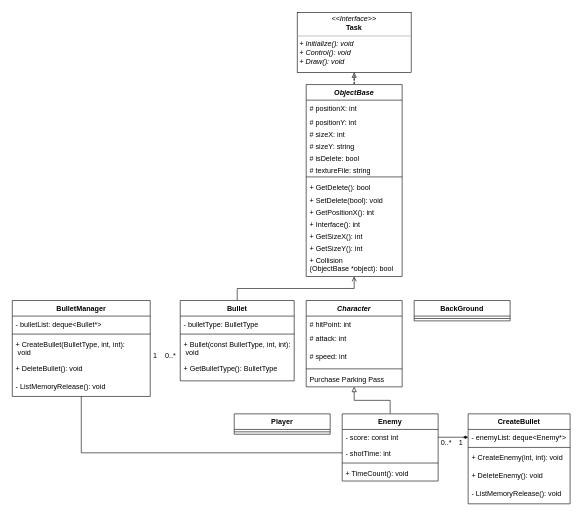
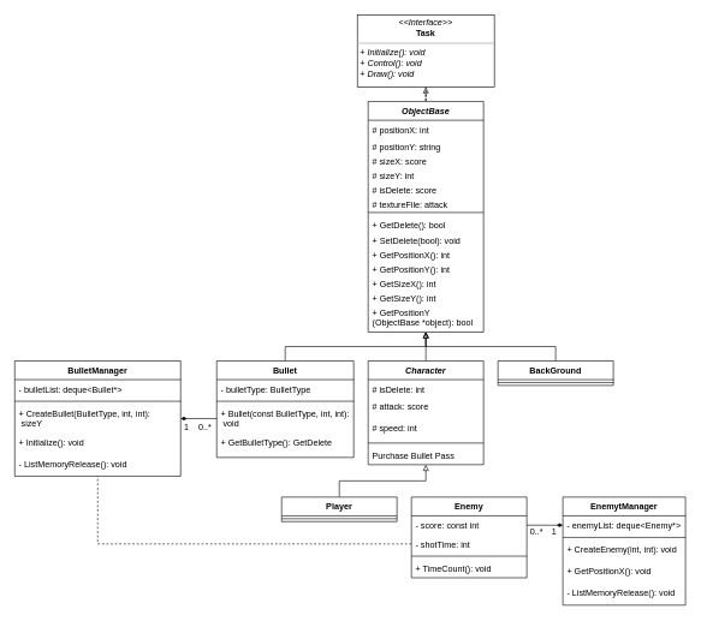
- <mxCell id="27" value="# positionY: int" style="text;strokeColor=none;fillColor=none;align=left;verticalAlign=top;spacingLeft=4;spacingRight=4;overflow=hidden;rotatable=0;points=[[0,0.5],[1,0.5]];portConstraint=eastwest;" parent="25" vertex="1"><mxGeometry y="50" width="160" height="20" as="geometry" /></mxCell>
+ <mxCell id="27" value="# positionY: string" style="text;strokeColor=none;fillColor=none;align=left;verticalAlign=top;spacingLeft=4;spacingRight=4;overflow=hidden;rotatable=0;points=[[0,0.5],[1,0.5]];portConstraint=eastwest;" parent="25" vertex="1"><mxGeometry y="50" width="160" height="20" as="geometry" /></mxCell>
- <mxCell id="28" value="# sizeX: int" style="text;strokeColor=none;fillColor=none;align=left;verticalAlign=top;spacingLeft=4;spacingRight=4;overflow=hidden;rotatable=0;points=[[0,0.5],[1,0.5]];portConstraint=eastwest;" parent="25" vertex="1"><mxGeometry y="70" width="160" height="20" as="geometry" /></mxCell>
+ <mxCell id="28" value="# sizeX: score" style="text;strokeColor=none;fillColor=none;align=left;verticalAlign=top;spacingLeft=4;spacingRight=4;overflow=hidden;rotatable=0;points=[[0,0.5],[1,0.5]];portConstraint=eastwest;" parent="25" vertex="1"><mxGeometry y="70" width="160" height="20" as="geometry" /></mxCell>
- <mxCell id="29" value="# sizeY: string" style="text;strokeColor=none;fillColor=none;align=left;verticalAlign=top;spacingLeft=4;spacingRight=4;overflow=hidden;rotatable=0;points=[[0,0.5],[1,0.5]];portConstraint=eastwest;" parent="25" vertex="1"><mxGeometry y="90" width="160" height="20" as="geometry" /></mxCell>
+ <mxCell id="29" value="# sizeY: int" style="text;strokeColor=none;fillColor=none;align=left;verticalAlign=top;spacingLeft=4;spacingRight=4;overflow=hidden;rotatable=0;points=[[0,0.5],[1,0.5]];portConstraint=eastwest;" parent="25" vertex="1"><mxGeometry y="90" width="160" height="20" as="geometry" /></mxCell>
- <mxCell id="30" value="# isDelete: bool" style="text;strokeColor=none;fillColor=none;align=left;verticalAlign=top;spacingLeft=4;spacingRight=4;overflow=hidden;rotatable=0;points=[[0,0.5],[1,0.5]];portConstraint=eastwest;" parent="25" vertex="1"><mxGeometry y="110" width="160" height="20" as="geometry" /></mxCell>
+ <mxCell id="30" value="# isDelete: score" style="text;strokeColor=none;fillColor=none;align=left;verticalAlign=top;spacingLeft=4;spacingRight=4;overflow=hidden;rotatable=0;points=[[0,0.5],[1,0.5]];portConstraint=eastwest;" parent="25" vertex="1"><mxGeometry y="110" width="160" height="20" as="geometry" /></mxCell>
- <mxCell id="31" value="# textureFile: string" style="text;strokeColor=none;fillColor=none;align=left;verticalAlign=top;spacingLeft=4;spacingRight=4;overflow=hidden;rotatable=0;points=[[0,0.5],[1,0.5]];portConstraint=eastwest;" parent="25" vertex="1"><mxGeometry y="130" width="160" height="20" as="geometry" /></mxCell>
+ <mxCell id="31" value="# textureFile: attack" style="text;strokeColor=none;fillColor=none;align=left;verticalAlign=top;spacingLeft=4;spacingRight=4;overflow=hidden;rotatable=0;points=[[0,0.5],[1,0.5]];portConstraint=eastwest;" parent="25" vertex="1"><mxGeometry y="130" width="160" height="20" as="geometry" /></mxCell>
- <mxCell id="36" value="+ Interface(): int" style="text;strokeColor=none;fillColor=none;align=left;verticalAlign=top;spacingLeft=4;spacingRight=4;overflow=hidden;rotatable=0;points=[[0,0.5],[1,0.5]];portConstraint=eastwest;fontStyle=0" parent="25" vertex="1"><mxGeometry y="220" width="160" height="20" as="geometry" /></mxCell>
+ <mxCell id="36" value="+ GetPositionY(): int" style="text;strokeColor=none;fillColor=none;align=left;verticalAlign=top;spacingLeft=4;spacingRight=4;overflow=hidden;rotatable=0;points=[[0,0.5],[1,0.5]];portConstraint=eastwest;fontStyle=0" parent="25" vertex="1"><mxGeometry y="220" width="160" height="20" as="geometry" /></mxCell>
- <mxCell id="39" value="+ Collision&#10;(ObjectBase *object): bool" style="text;strokeColor=none;fillColor=none;align=left;verticalAlign=top;spacingLeft=4;spacingRight=4;overflow=hidden;rotatable=0;points=[[0,0.5],[1,0.5]];portConstraint=eastwest;fontStyle=0" parent="25" vertex="1"><mxGeometry y="280" width="160" height="40" as="geometry" /></mxCell>
+ <mxCell id="39" value="+ GetPositionY&#10;(ObjectBase *object): bool" style="text;strokeColor=none;fillColor=none;align=left;verticalAlign=top;spacingLeft=4;spacingRight=4;overflow=hidden;rotatable=0;points=[[0,0.5],[1,0.5]];portConstraint=eastwest;fontStyle=0" parent="25" vertex="1"><mxGeometry y="280" width="160" height="40" as="geometry" /></mxCell>
+ <mxCell id="51" style="edgeStyle=orthogonalEdgeStyle;rounded=0;orthogonalLoop=1;jettySize=auto;html=1;exitX=0.5;exitY=0;exitDx=0;exitDy=0;endArrow=block;endFill=0;" edge="1" parent="1" source="52" target="25"><mxGeometry relative="1" as="geometry" /></mxCell>
+ <mxCell id="2" style="edgeStyle=orthogonalEdgeStyle;rounded=0;orthogonalLoop=1;jettySize=auto;html=1;exitX=0.5;exitY=0;exitDx=0;exitDy=0;endArrow=block;endFill=0;" edge="1" parent="1" source="3" target="25"><mxGeometry relative="1" as="geometry" /></mxCell>
- <mxCell id="4" value="# hitPoint: int" style="text;align=left;verticalAlign=top;spacingLeft=4;spacingRight=4;overflow=hidden;rotatable=0;points=[[0,0.5],[1,0.5]];portConstraint=eastwest;" parent="3" vertex="1"><mxGeometry y="26" width="160" height="24" as="geometry" /></mxCell>
+ <mxCell id="4" value="# isDelete: int" style="text;align=left;verticalAlign=top;spacingLeft=4;spacingRight=4;overflow=hidden;rotatable=0;points=[[0,0.5],[1,0.5]];portConstraint=eastwest;" parent="3" vertex="1"><mxGeometry y="26" width="160" height="24" as="geometry" /></mxCell>
- <mxCell id="5" value="# attack: int" style="text;align=left;verticalAlign=top;spacingLeft=4;spacingRight=4;overflow=hidden;rotatable=0;points=[[0,0.5],[1,0.5]];portConstraint=eastwest;rounded=0;shadow=0;html=0;" parent="3" vertex="1"><mxGeometry y="50" width="160" height="30" as="geometry" /></mxCell>
+ <mxCell id="5" value="# attack: score" style="text;align=left;verticalAlign=top;spacingLeft=4;spacingRight=4;overflow=hidden;rotatable=0;points=[[0,0.5],[1,0.5]];portConstraint=eastwest;rounded=0;shadow=0;html=0;" parent="3" vertex="1"><mxGeometry y="50" width="160" height="30" as="geometry" /></mxCell>
- <mxCell id="44" value="+ CreateBullet(BulletType, int, int):&#10; void" style="text;strokeColor=none;fillColor=none;align=left;verticalAlign=top;spacingLeft=4;spacingRight=4;overflow=hidden;rotatable=0;points=[[0,0.5],[1,0.5]];portConstraint=eastwest;" parent="41" vertex="1"><mxGeometry y="60" width="230" height="40" as="geometry" /></mxCell>
+ <mxCell id="44" value="+ CreateBullet(BulletType, int, int):&#10; sizeY" style="text;strokeColor=none;fillColor=none;align=left;verticalAlign=top;spacingLeft=4;spacingRight=4;overflow=hidden;rotatable=0;points=[[0,0.5],[1,0.5]];portConstraint=eastwest;" parent="41" vertex="1"><mxGeometry y="60" width="230" height="40" as="geometry" /></mxCell>
+ <mxCell id="47" style="edgeStyle=orthogonalEdgeStyle;rounded=0;orthogonalLoop=1;jettySize=auto;html=1;exitX=0;exitY=0.5;exitDx=0;exitDy=0;endArrow=diamondThin;endFill=1;targetPerimeterSpacing=0;align=right;" parent="1" source="22" target="41" edge="1"><mxGeometry relative="1" as="geometry" /></mxCell>
- <mxCell id="45" value="+ DeleteBullet(): void" style="text;strokeColor=none;fillColor=none;align=left;verticalAlign=top;spacingLeft=4;spacingRight=4;overflow=hidden;rotatable=0;points=[[0,0.5],[1,0.5]];portConstraint=eastwest;" parent="41" vertex="1"><mxGeometry y="100" width="230" height="30" as="geometry" /></mxCell>
+ <mxCell id="45" value="+ Initialize(): void" style="text;strokeColor=none;fillColor=none;align=left;verticalAlign=top;spacingLeft=4;spacingRight=4;overflow=hidden;rotatable=0;points=[[0,0.5],[1,0.5]];portConstraint=eastwest;" parent="41" vertex="1"><mxGeometry y="100" width="230" height="30" as="geometry" /></mxCell>
- <mxCell id="23" value="+ GetBulletType(): BulletType" style="text;align=left;verticalAlign=top;spacingLeft=4;spacingRight=4;overflow=hidden;rotatable=0;points=[[0,0.5],[1,0.5]];portConstraint=eastwest;" parent="19" vertex="1"><mxGeometry y="100" width="190" height="34" as="geometry" /></mxCell>
+ <mxCell id="23" value="+ GetBulletType(): GetDelete" style="text;align=left;verticalAlign=top;spacingLeft=4;spacingRight=4;overflow=hidden;rotatable=0;points=[[0,0.5],[1,0.5]];portConstraint=eastwest;" parent="19" vertex="1"><mxGeometry y="100" width="190" height="34" as="geometry" /></mxCell>
- <mxCell id="8" value="Purchase Parking Pass" style="text;align=left;verticalAlign=top;spacingLeft=4;spacingRight=4;overflow=hidden;rotatable=0;points=[[0,0.5],[1,0.5]];portConstraint=eastwest;" parent="3" vertex="1"><mxGeometry y="118" width="160" height="26" as="geometry" /></mxCell>
+ <mxCell id="8" value="Purchase Bullet Pass" style="text;align=left;verticalAlign=top;spacingLeft=4;spacingRight=4;overflow=hidden;rotatable=0;points=[[0,0.5],[1,0.5]];portConstraint=eastwest;" parent="3" vertex="1"><mxGeometry y="118" width="160" height="26" as="geometry" /></mxCell>
+ <mxCell id="15" style="edgeStyle=orthogonalEdgeStyle;rounded=0;orthogonalLoop=1;jettySize=auto;html=1;exitX=0.5;exitY=0;exitDx=0;exitDy=0;endArrow=block;endFill=0;" parent="1" source="16" target="3" edge="1"><mxGeometry relative="1" as="geometry" /></mxCell>
- <mxCell id="9" style="edgeStyle=orthogonalEdgeStyle;rounded=0;orthogonalLoop=1;jettySize=auto;html=1;exitX=0.5;exitY=0;exitDx=0;exitDy=0;startArrow=none;startFill=0;endArrow=block;endFill=0;targetPerimeterSpacing=0;" parent="1" source="10" target="3" edge="1"><mxGeometry relative="1" as="geometry" /></mxCell>
- <mxCell id="54" value="CreateBullet" style="swimlane;fontStyle=1;align=center;verticalAlign=top;childLayout=stackLayout;horizontal=1;startSize=26;horizontalStack=0;resizeParent=1;resizeParentMax=0;resizeLast=0;collapsible=1;marginBottom=0;" vertex="1" parent="1"><mxGeometry x="780" y="689" width="170" height="150" as="geometry" /></mxCell>
+ <mxCell id="54" value="EnemytManager" style="swimlane;fontStyle=1;align=center;verticalAlign=top;childLayout=stackLayout;horizontal=1;startSize=26;horizontalStack=0;resizeParent=1;resizeParentMax=0;resizeLast=0;collapsible=1;marginBottom=0;" vertex="1" parent="1"><mxGeometry x="780" y="689" width="170" height="150" as="geometry" /></mxCell>
- <mxCell id="50" style="edgeStyle=orthogonalEdgeStyle;rounded=0;orthogonalLoop=1;jettySize=auto;html=1;exitX=0;exitY=0.5;exitDx=0;exitDy=0;startArrow=none;startFill=0;endArrow=none;endFill=0;targetPerimeterSpacing=0;" parent="1" source="12" target="41" edge="1"><mxGeometry relative="1" as="geometry" /></mxCell>
+ <mxCell id="50" style="edgeStyle=orthogonalEdgeStyle;rounded=0;orthogonalLoop=1;jettySize=auto;html=1;exitX=0;exitY=0.5;exitDx=0;exitDy=0;startArrow=none;startFill=0;endArrow=none;endFill=0;targetPerimeterSpacing=0;dashed=1;" parent="1" source="12" target="41" edge="1"><mxGeometry relative="1" as="geometry" /></mxCell>
- <mxCell id="58" value="+ DeleteEnemy(): void" style="text;strokeColor=none;fillColor=none;align=left;verticalAlign=top;spacingLeft=4;spacingRight=4;overflow=hidden;rotatable=0;points=[[0,0.5],[1,0.5]];portConstraint=eastwest;" vertex="1" parent="54"><mxGeometry y="90" width="170" height="30" as="geometry" /></mxCell>
+ <mxCell id="58" value="+ GetPositionX(): void" style="text;strokeColor=none;fillColor=none;align=left;verticalAlign=top;spacingLeft=4;spacingRight=4;overflow=hidden;rotatable=0;points=[[0,0.5],[1,0.5]];portConstraint=eastwest;" vertex="1" parent="54"><mxGeometry y="90" width="170" height="30" as="geometry" /></mxCell>
